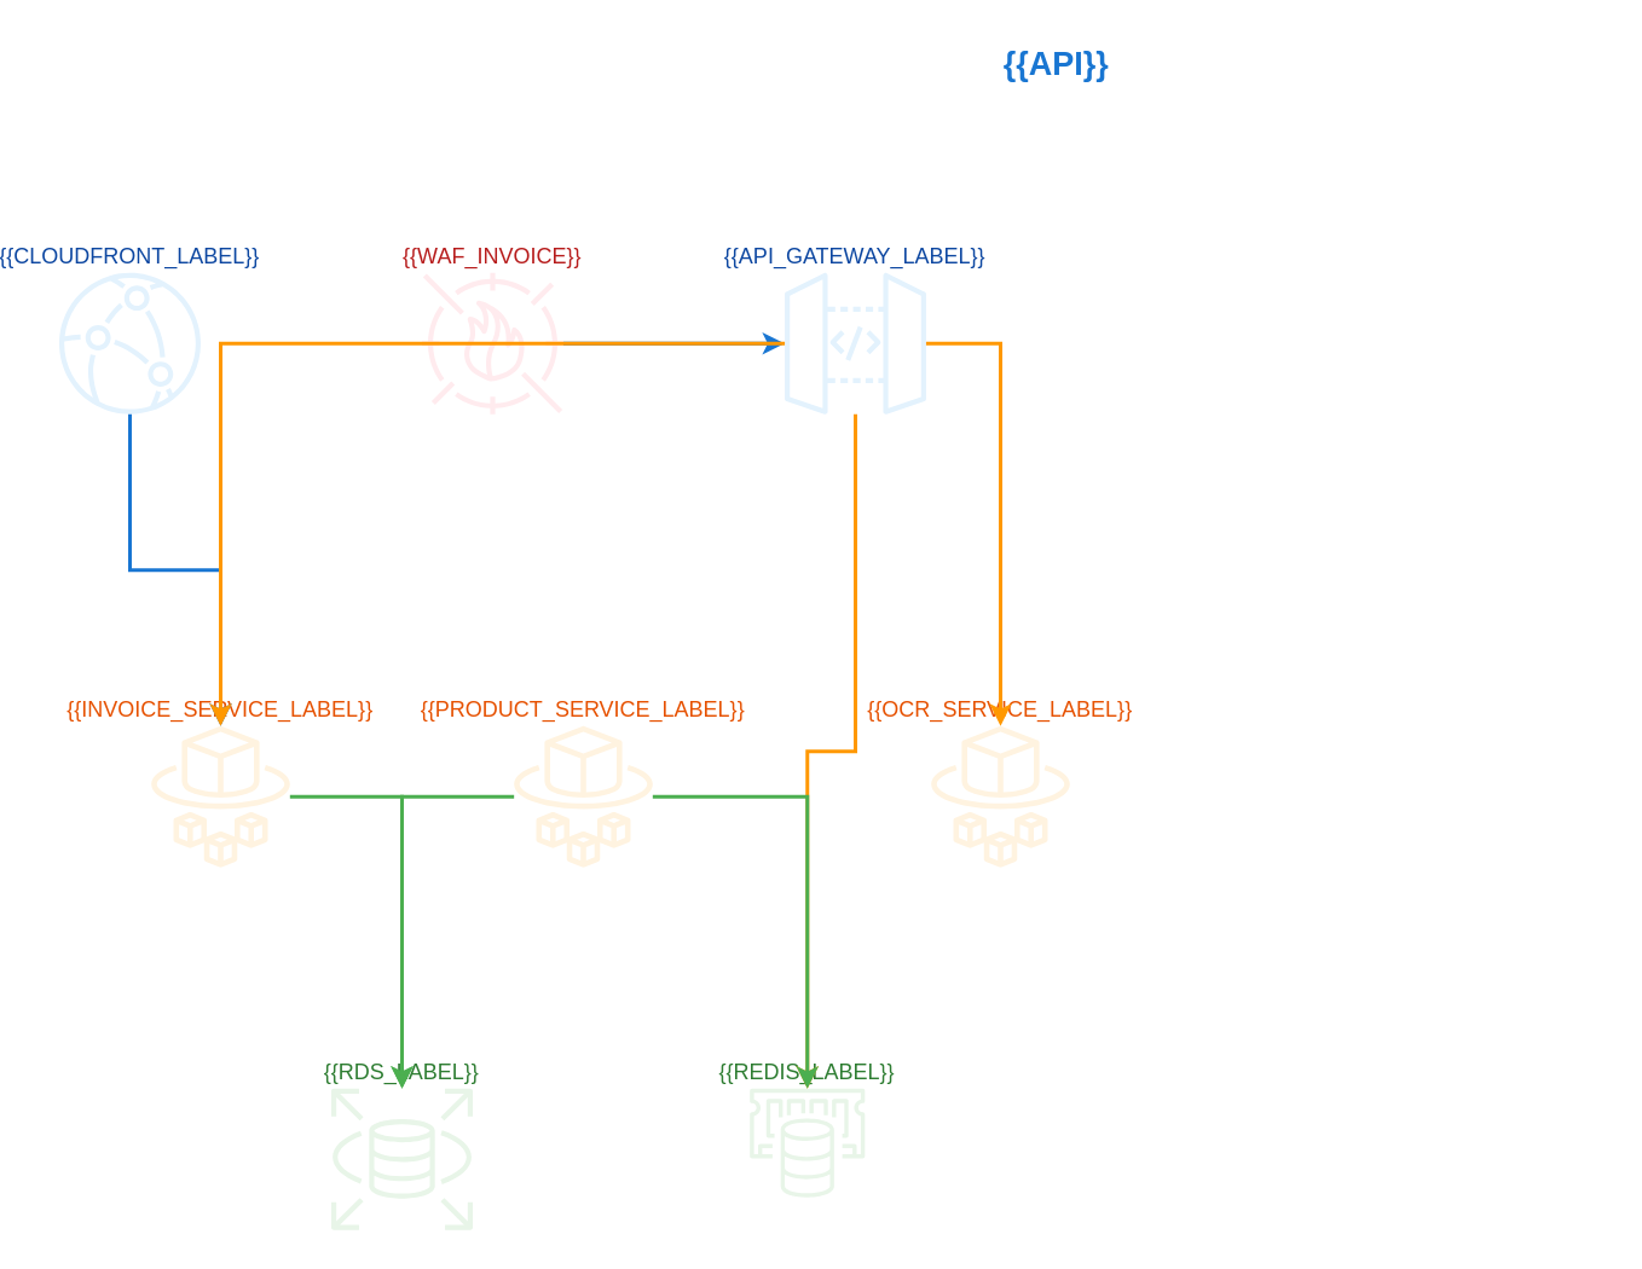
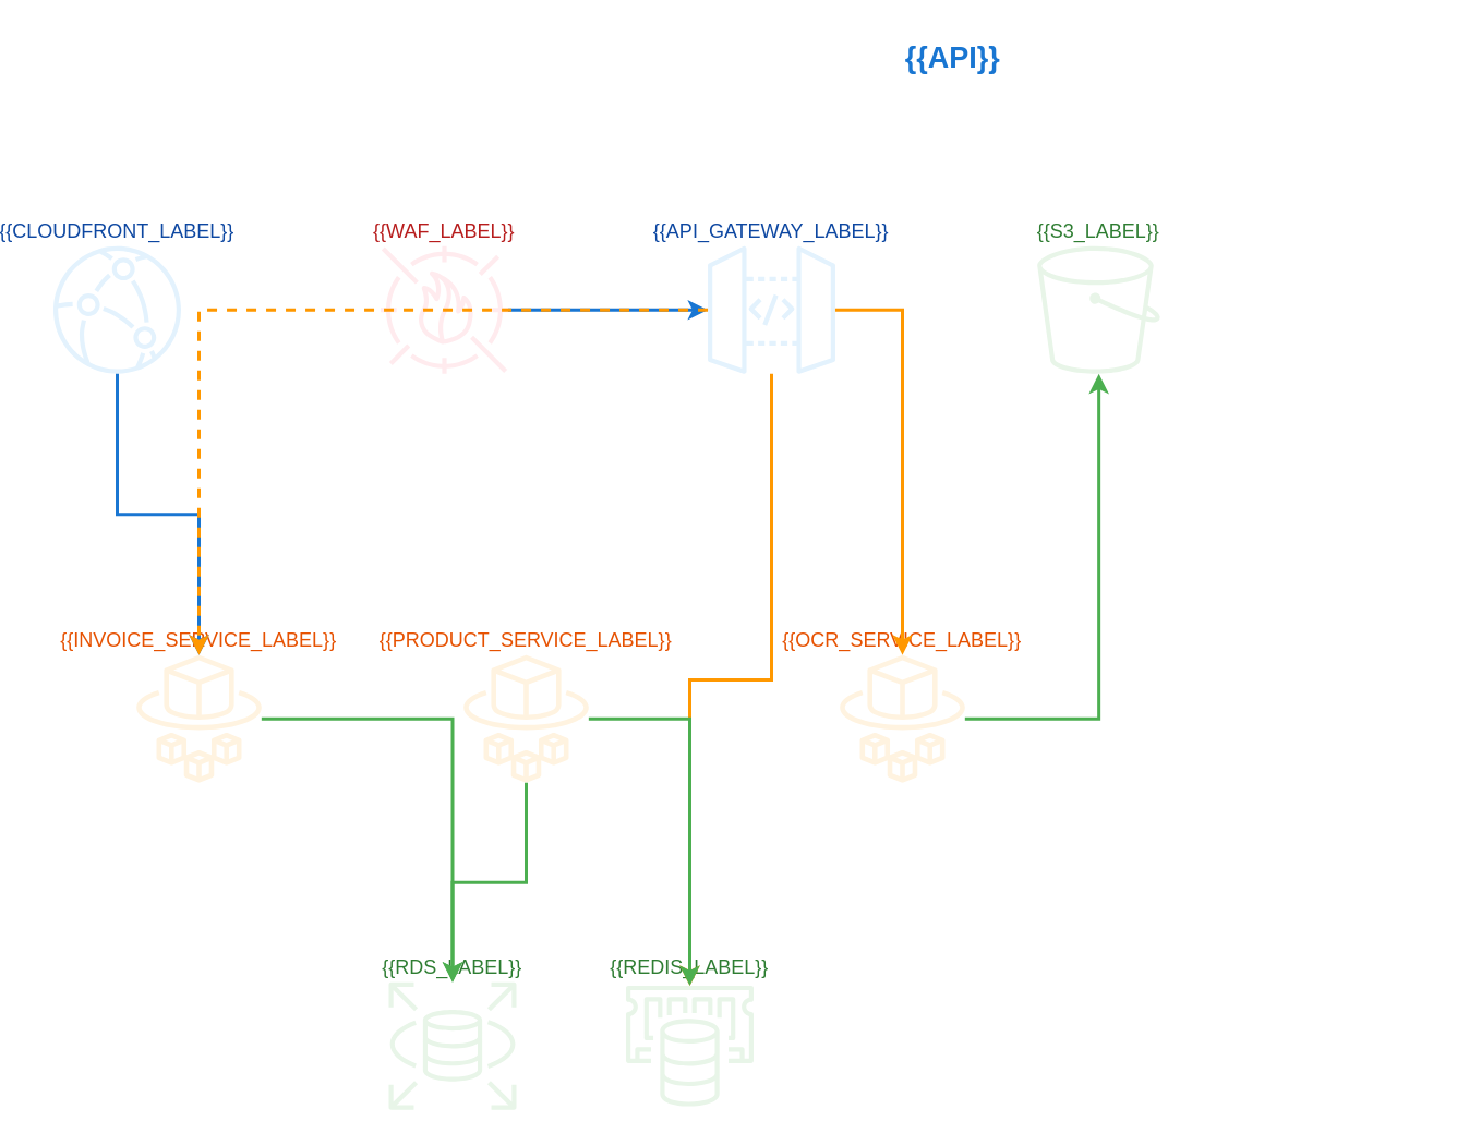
- <mxCell id="4" value="{{WAF_INVOICE}}" style="shape=mxgraph.aws4.waf;labelPosition=bottom;verticalLabelPosition=top;align=center;verticalAlign=bottom;fillColor=#FFEBEE;strokeColor=#D32F2F;fontColor=#B71C1C;" vertex="1" parent="1"><mxGeometry x="220" y="150" width="78" height="78" as="geometry" /></mxCell>
+ <mxCell id="4" value="{{WAF_LABEL}}" style="shape=mxgraph.aws4.waf;labelPosition=bottom;verticalLabelPosition=top;align=center;verticalAlign=bottom;fillColor=#FFEBEE;strokeColor=#D32F2F;fontColor=#B71C1C;" vertex="1" parent="1"><mxGeometry x="220" y="150" width="78" height="78" as="geometry" /></mxCell>
- <mxCell id="14" style="edgeStyle=orthogonalEdgeStyle;rounded=0;orthogonalLoop=1;jettySize=auto;html=1;strokeColor=#FF9800;strokeWidth=2;" edge="1" parent="1" source="5" target="6"><mxGeometry relative="1" as="geometry" /></mxCell>
+ <mxCell id="14" style="edgeStyle=orthogonalEdgeStyle;rounded=0;orthogonalLoop=1;jettySize=auto;html=1;strokeColor=#FF9800;strokeWidth=2;dashed=1;" edge="1" parent="1" source="5" target="6"><mxGeometry relative="1" as="geometry" /></mxCell>
+ <mxCell id="11" value="{{S3_LABEL}}" style="shape=mxgraph.aws4.s3;labelPosition=bottom;verticalLabelPosition=top;align=center;verticalAlign=bottom;fillColor=#E8F5E8;strokeColor=#4CAF50;fontColor=#2E7D32;" vertex="1" parent="1"><mxGeometry x="620" y="150" width="78" height="78" as="geometry" /></mxCell>
+ <mxCell id="20" style="edgeStyle=orthogonalEdgeStyle;rounded=0;orthogonalLoop=1;jettySize=auto;html=1;strokeColor=#4CAF50;strokeWidth=2;" edge="1" parent="1" source="8" target="11"><mxGeometry relative="1" as="geometry" /></mxCell>
- <mxCell id="10" value="{{REDIS_LABEL}}" style="shape=mxgraph.aws4.elasticache;labelPosition=bottom;verticalLabelPosition=top;align=center;verticalAlign=bottom;fillColor=#E8F5E8;strokeColor=#4CAF50;fontColor=#2E7D32;" vertex="1" parent="1"><mxGeometry x="370" y="600" width="125" height="60" as="geometry" /></mxCell>
+ <mxCell id="10" value="{{REDIS_LABEL}}" style="shape=mxgraph.aws4.elasticache;labelPosition=bottom;verticalLabelPosition=top;align=center;verticalAlign=bottom;fillColor=#E8F5E8;strokeColor=#4CAF50;fontColor=#2E7D32;" vertex="1" parent="1"><mxGeometry x="370" y="600" width="78" height="78" as="geometry" /></mxCell>
- <mxCell id="9" value="{{RDS_LABEL}}" style="shape=mxgraph.aws4.rds;labelPosition=bottom;verticalLabelPosition=top;align=center;verticalAlign=bottom;fillColor=#E8F5E8;strokeColor=#4CAF50;fontColor=#2E7D32;" vertex="1" parent="1"><mxGeometry x="170" y="600" width="78" height="78" as="geometry" /></mxCell>
+ <mxCell id="9" value="{{RDS_LABEL}}" style="shape=mxgraph.aws4.rds;labelPosition=bottom;verticalLabelPosition=top;align=center;verticalAlign=bottom;fillColor=#E8F5E8;strokeColor=#4CAF50;fontColor=#2E7D32;" vertex="1" parent="1"><mxGeometry x="225" y="600" width="78" height="78" as="geometry" /></mxCell>
